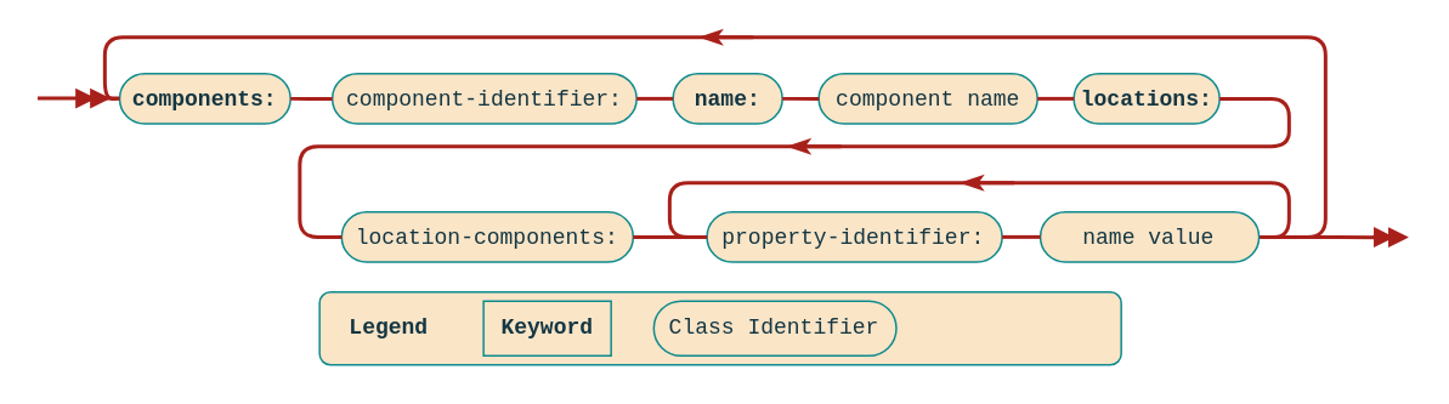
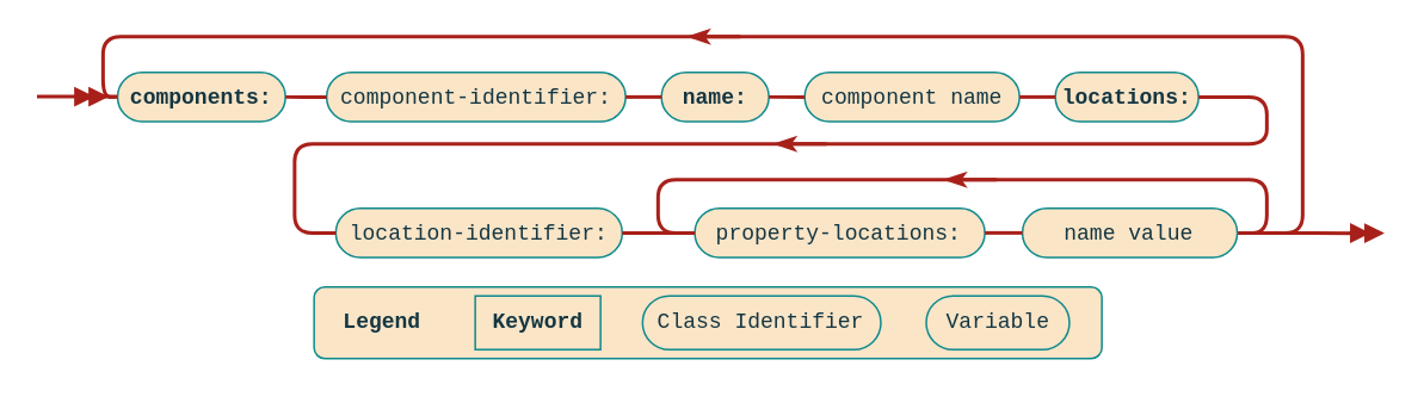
- <mxCell id="17" value="&lt;p&gt;&lt;font face=&quot;Courier New&quot;&gt;&lt;span style=&quot;font-weight: normal;&quot;&gt;location-components:&lt;/span&gt;&lt;/font&gt;&lt;/p&gt;" style="rounded=1;whiteSpace=wrap;html=1;arcSize=50;fillColor=#FAE5C7;strokeColor=#0F8B8D;fontStyle=1;labelBackgroundColor=none;fontColor=#143642;" parent="1" vertex="1"><mxGeometry x="186.89" y="116" width="160" height="27.5" as="geometry" /></mxCell>
+ <mxCell id="17" value="&lt;p&gt;&lt;font face=&quot;Courier New&quot;&gt;&lt;span style=&quot;font-weight: normal;&quot;&gt;location-identifier:&lt;/span&gt;&lt;/font&gt;&lt;/p&gt;" style="rounded=1;whiteSpace=wrap;html=1;arcSize=50;fillColor=#FAE5C7;strokeColor=#0F8B8D;fontStyle=1;labelBackgroundColor=none;fontColor=#143642;" parent="1" vertex="1"><mxGeometry x="186.89" y="116" width="160" height="27.5" as="geometry" /></mxCell>
- <mxCell id="19" value="&lt;p&gt;&lt;font face=&quot;Courier New&quot;&gt;&lt;span style=&quot;font-weight: normal;&quot;&gt;property-identifier:&lt;/span&gt;&lt;/font&gt;&lt;/p&gt;" style="rounded=1;whiteSpace=wrap;html=1;arcSize=50;fillColor=#FAE5C7;strokeColor=#0F8B8D;fontStyle=1;labelBackgroundColor=none;fontColor=#143642;" parent="1" vertex="1"><mxGeometry x="387.39" y="116" width="162" height="27.5" as="geometry" /></mxCell>
+ <mxCell id="19" value="&lt;p&gt;&lt;font face=&quot;Courier New&quot;&gt;&lt;span style=&quot;font-weight: normal;&quot;&gt;property-locations:&lt;/span&gt;&lt;/font&gt;&lt;/p&gt;" style="rounded=1;whiteSpace=wrap;html=1;arcSize=50;fillColor=#FAE5C7;strokeColor=#0F8B8D;fontStyle=1;labelBackgroundColor=none;fontColor=#143642;" parent="1" vertex="1"><mxGeometry x="387.39" y="116" width="162" height="27.5" as="geometry" /></mxCell>
+ <mxCell id="6" value="&lt;span style=&quot;font-weight: normal;&quot;&gt;Variable&lt;/span&gt;" style="rounded=1;whiteSpace=wrap;html=1;fillColor=#FAE5C7;strokeColor=#0F8B8D;arcSize=50;fontStyle=1;fontFamily=Courier New;perimeterSpacing=6;shadow=0;labelBackgroundColor=none;fontColor=#143642;" parent="2" vertex="1"><mxGeometry x="341.88" y="5" width="80" height="30" as="geometry" /></mxCell>
